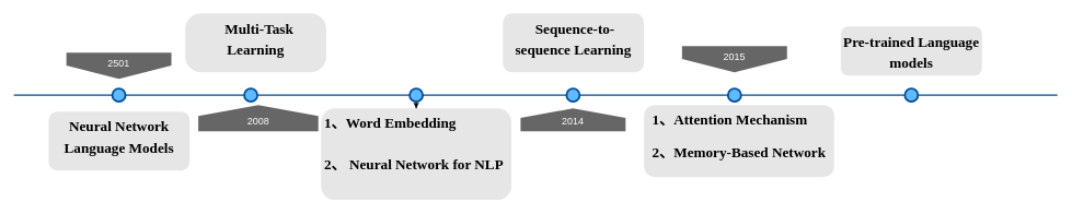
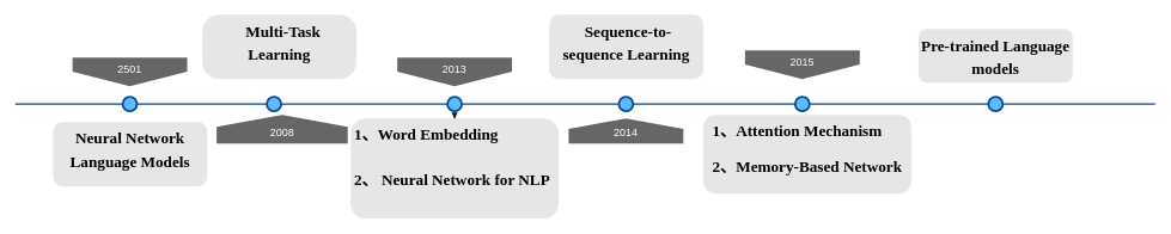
+ <mxCell id="4" value="&lt;span&gt;2013&lt;/span&gt;" style="shape=offPageConnector;whiteSpace=wrap;html=1;fillColor=#666666;fontSize=15;fontColor=#FFFFFF;size=0.509;verticalAlign=top;strokeColor=none;" parent="1" vertex="1"><mxGeometry x="553" y="80" width="160" height="40" as="geometry" /></mxCell>
